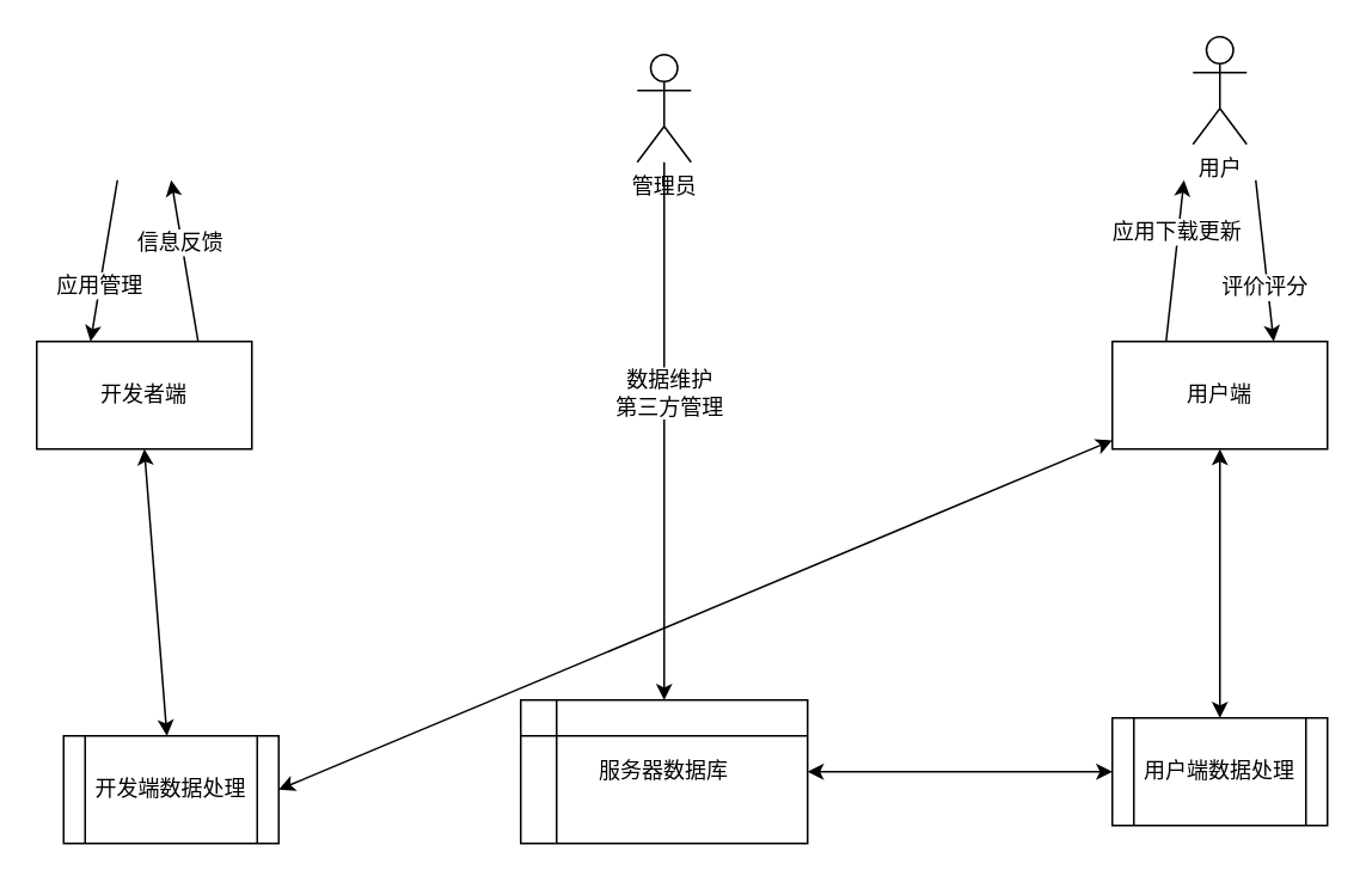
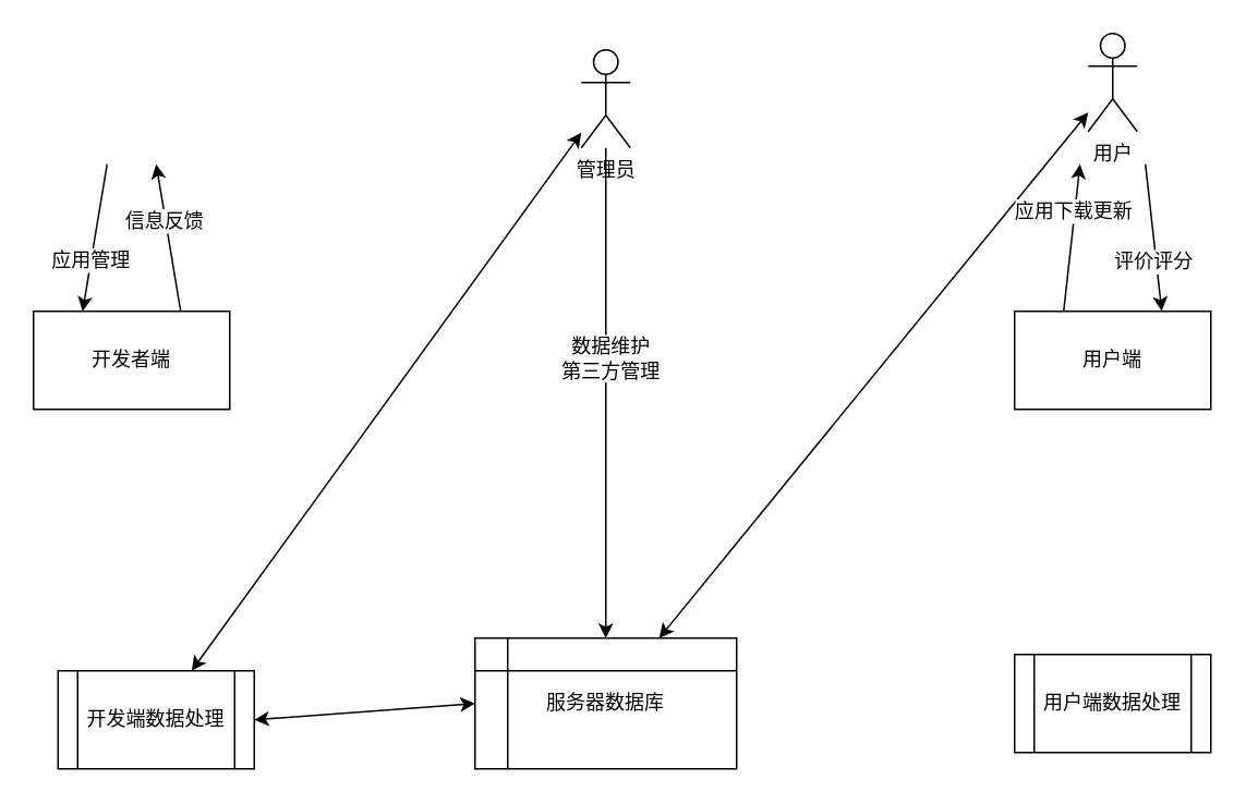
- <mxCell id="14" value="" style="endArrow=classic;startArrow=classic;html=1;entryX=0.5;entryY=1;entryDx=0;entryDy=0;exitX=0.5;exitY=0;exitDx=0;exitDy=0;" parent="1" source="8" target="4" edge="1"><mxGeometry width="50" height="50" relative="1" as="geometry"><mxPoint x="20" y="540" as="sourcePoint" /><mxPoint x="70" y="490" as="targetPoint" /></mxGeometry></mxCell>
- <mxCell id="11" value="" style="endArrow=classic;startArrow=classic;html=1;entryX=0.5;entryY=1;entryDx=0;entryDy=0;" parent="1" source="7" target="2" edge="1"><mxGeometry width="50" height="50" relative="1" as="geometry"><mxPoint x="20" y="540" as="sourcePoint" /><mxPoint x="70" y="490" as="targetPoint" /></mxGeometry></mxCell>
+ <mxCell id="11" value="" style="endArrow=classic;startArrow=classic;html=1;" parent="1" source="7" target="6" edge="1"><mxGeometry width="50" height="50" relative="1" as="geometry"><mxPoint x="20" y="540" as="sourcePoint" /><mxPoint x="70" y="490" as="targetPoint" /></mxGeometry></mxCell>
- <mxCell id="12" value="" style="endArrow=classic;startArrow=classic;html=1;exitX=1;exitY=0.5;exitDx=0;exitDy=0;" parent="1" source="7" target="4" edge="1"><mxGeometry width="50" height="50" relative="1" as="geometry"><mxPoint x="20" y="540" as="sourcePoint" /><mxPoint x="70" y="490" as="targetPoint" /></mxGeometry></mxCell>
+ <mxCell id="12" value="" style="endArrow=classic;startArrow=classic;html=1;entryX=0;entryY=0.5;entryDx=0;entryDy=0;exitX=1;exitY=0.5;exitDx=0;exitDy=0;" parent="1" source="7" target="3" edge="1"><mxGeometry width="50" height="50" relative="1" as="geometry"><mxPoint x="20" y="540" as="sourcePoint" /><mxPoint x="70" y="490" as="targetPoint" /></mxGeometry></mxCell>
- <mxCell id="13" value="" style="endArrow=classic;startArrow=classic;html=1;entryX=0;entryY=0.5;entryDx=0;entryDy=0;" parent="1" source="3" target="8" edge="1"><mxGeometry width="50" height="50" relative="1" as="geometry"><mxPoint x="20" y="540" as="sourcePoint" /><mxPoint x="70" y="490" as="targetPoint" /></mxGeometry></mxCell>
+ <mxCell id="13" value="" style="endArrow=classic;startArrow=classic;html=1;" parent="1" source="3" target="5" edge="1"><mxGeometry width="50" height="50" relative="1" as="geometry"><mxPoint x="20" y="540" as="sourcePoint" /><mxPoint x="70" y="490" as="targetPoint" /></mxGeometry></mxCell>
